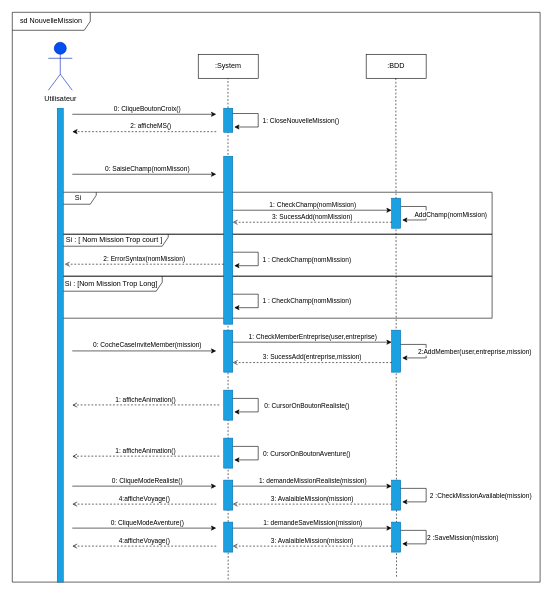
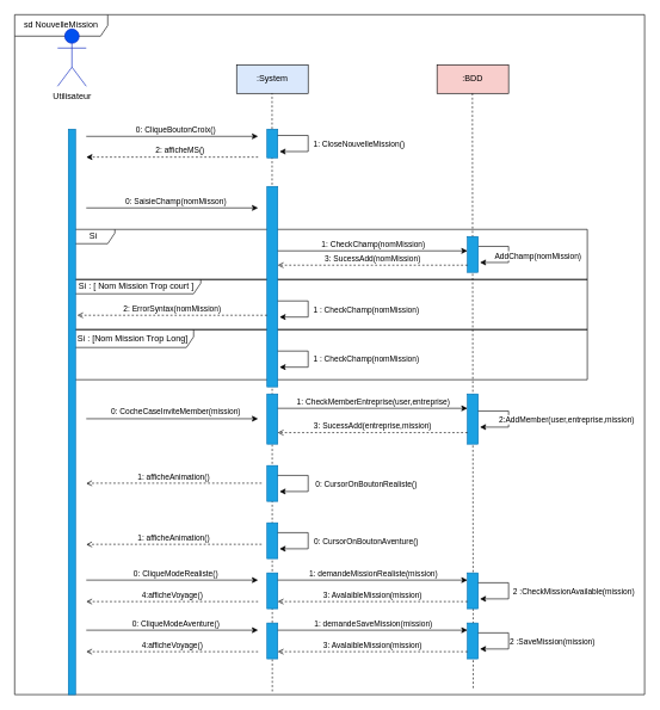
- <mxCell id="6" value="&lt;font color=&quot;#000000&quot;&gt;Utilisateur&lt;/font&gt;" style="shape=umlActor;verticalLabelPosition=bottom;verticalAlign=top;html=1;outlineConnect=0;fillColor=#0050ef;strokeColor=#001DBC;fontColor=#ffffff;" parent="1" vertex="1"><mxGeometry x="80" y="70" width="40" height="80" as="geometry" /></mxCell>
+ <mxCell id="6" value="&lt;font color=&quot;#000000&quot;&gt;Utilisateur&lt;/font&gt;" style="shape=umlActor;verticalLabelPosition=bottom;verticalAlign=top;html=1;outlineConnect=0;fillColor=#0050ef;strokeColor=#001DBC;fontColor=#ffffff;" parent="1" vertex="1"><mxGeometry x="80" y="40" width="40" height="80" as="geometry" /></mxCell>
- <mxCell id="8" value=":System" style="whiteSpace=wrap;html=1;align=center;fontColor=#000000;" parent="1" vertex="1"><mxGeometry x="330" y="90" width="100" height="40" as="geometry" /></mxCell>
+ <mxCell id="8" value=":System" style="whiteSpace=wrap;html=1;align=center;fontColor=#000000;fillColor=#dae8fc;" parent="1" vertex="1"><mxGeometry x="330" y="90" width="100" height="40" as="geometry" /></mxCell>
- <mxCell id="9" value=":BDD" style="whiteSpace=wrap;html=1;align=center;fontColor=#000000;" parent="1" vertex="1"><mxGeometry x="610" y="90" width="100" height="40" as="geometry" /></mxCell>
+ <mxCell id="9" value=":BDD" style="whiteSpace=wrap;html=1;align=center;fontColor=#000000;fillColor=#f8cecc;" parent="1" vertex="1"><mxGeometry x="610" y="90" width="100" height="40" as="geometry" /></mxCell>
